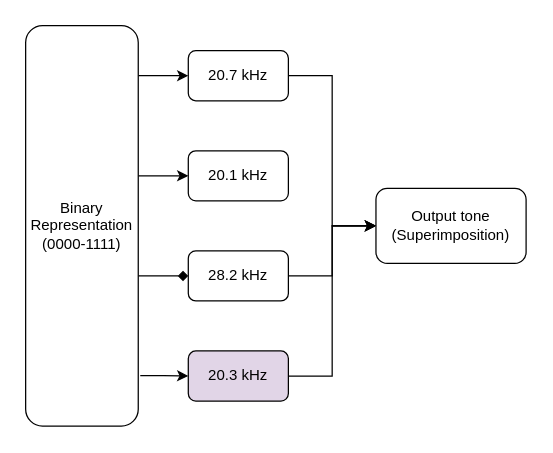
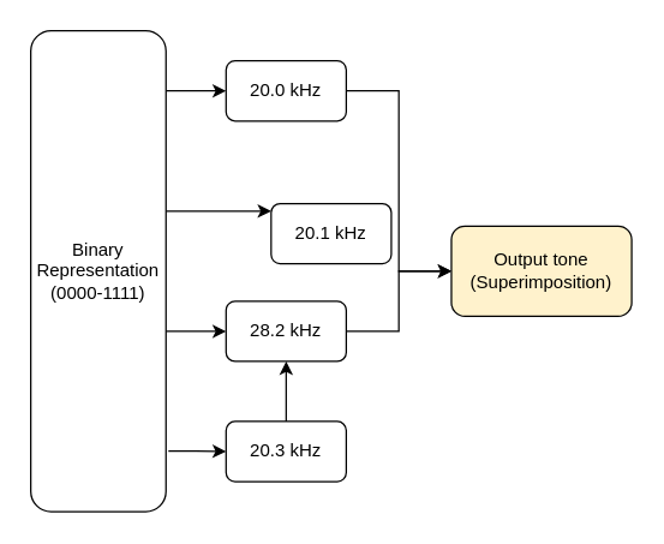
- <mxCell id="8" value="20.7 kHz" style="rounded=1;whiteSpace=wrap;html=1;" parent="1" vertex="1"><mxGeometry x="150" y="40" width="80" height="40" as="geometry" /></mxCell>
+ <mxCell id="8" value="20.0 kHz" style="rounded=1;whiteSpace=wrap;html=1;" parent="1" vertex="1"><mxGeometry x="150" y="40" width="80" height="40" as="geometry" /></mxCell>
- <mxCell id="9" value="20.1 kHz" style="rounded=1;whiteSpace=wrap;html=1;" parent="1" vertex="1"><mxGeometry x="150" y="120" width="80" height="40" as="geometry" /></mxCell>
+ <mxCell id="9" value="20.1 kHz" style="rounded=1;whiteSpace=wrap;html=1;" parent="1" vertex="1"><mxGeometry x="180" y="135" width="80" height="40" as="geometry" /></mxCell>
- <mxCell id="14" value="Output tone&lt;br&gt;(Superimposition)" style="rounded=1;whiteSpace=wrap;html=1;" parent="1" vertex="1"><mxGeometry x="300" y="150" width="120" height="60" as="geometry" /></mxCell>
+ <mxCell id="14" value="Output tone&lt;br&gt;(Superimposition)" style="rounded=1;whiteSpace=wrap;html=1;fillColor=#fff2cc;" parent="1" vertex="1"><mxGeometry x="300" y="150" width="120" height="60" as="geometry" /></mxCell>
- <mxCell id="4" style="edgeStyle=orthogonalEdgeStyle;rounded=0;orthogonalLoop=1;jettySize=auto;html=1;endArrow=diamond;" parent="1" source="6" target="11" edge="1"><mxGeometry relative="1" as="geometry"><mxPoint x="150" y="200" as="targetPoint" /><Array as="points"><mxPoint x="130" y="220" /><mxPoint x="130" y="220" /></Array></mxGeometry></mxCell>
+ <mxCell id="4" style="edgeStyle=orthogonalEdgeStyle;rounded=0;orthogonalLoop=1;jettySize=auto;html=1;" parent="1" source="6" target="11" edge="1"><mxGeometry relative="1" as="geometry"><mxPoint x="150" y="200" as="targetPoint" /><Array as="points"><mxPoint x="130" y="220" /><mxPoint x="130" y="220" /></Array></mxGeometry></mxCell>
- <mxCell id="12" style="edgeStyle=orthogonalEdgeStyle;rounded=0;orthogonalLoop=1;jettySize=auto;html=1;entryX=0;entryY=0.5;entryDx=0;entryDy=0;" parent="1" source="13" target="14" edge="1"><mxGeometry relative="1" as="geometry" /></mxCell>
+ <mxCell id="12" style="edgeStyle=orthogonalEdgeStyle;rounded=0;orthogonalLoop=1;jettySize=auto;html=1;" parent="1" source="13" target="11" edge="1"><mxGeometry relative="1" as="geometry" /></mxCell>
- <mxCell id="13" value="20.3 kHz" style="rounded=1;whiteSpace=wrap;html=1;fillColor=#e1d5e7;" parent="1" vertex="1"><mxGeometry x="150" y="280" width="80" height="40" as="geometry" /></mxCell>
+ <mxCell id="13" value="20.3 kHz" style="rounded=1;whiteSpace=wrap;html=1;" parent="1" vertex="1"><mxGeometry x="150" y="280" width="80" height="40" as="geometry" /></mxCell>
